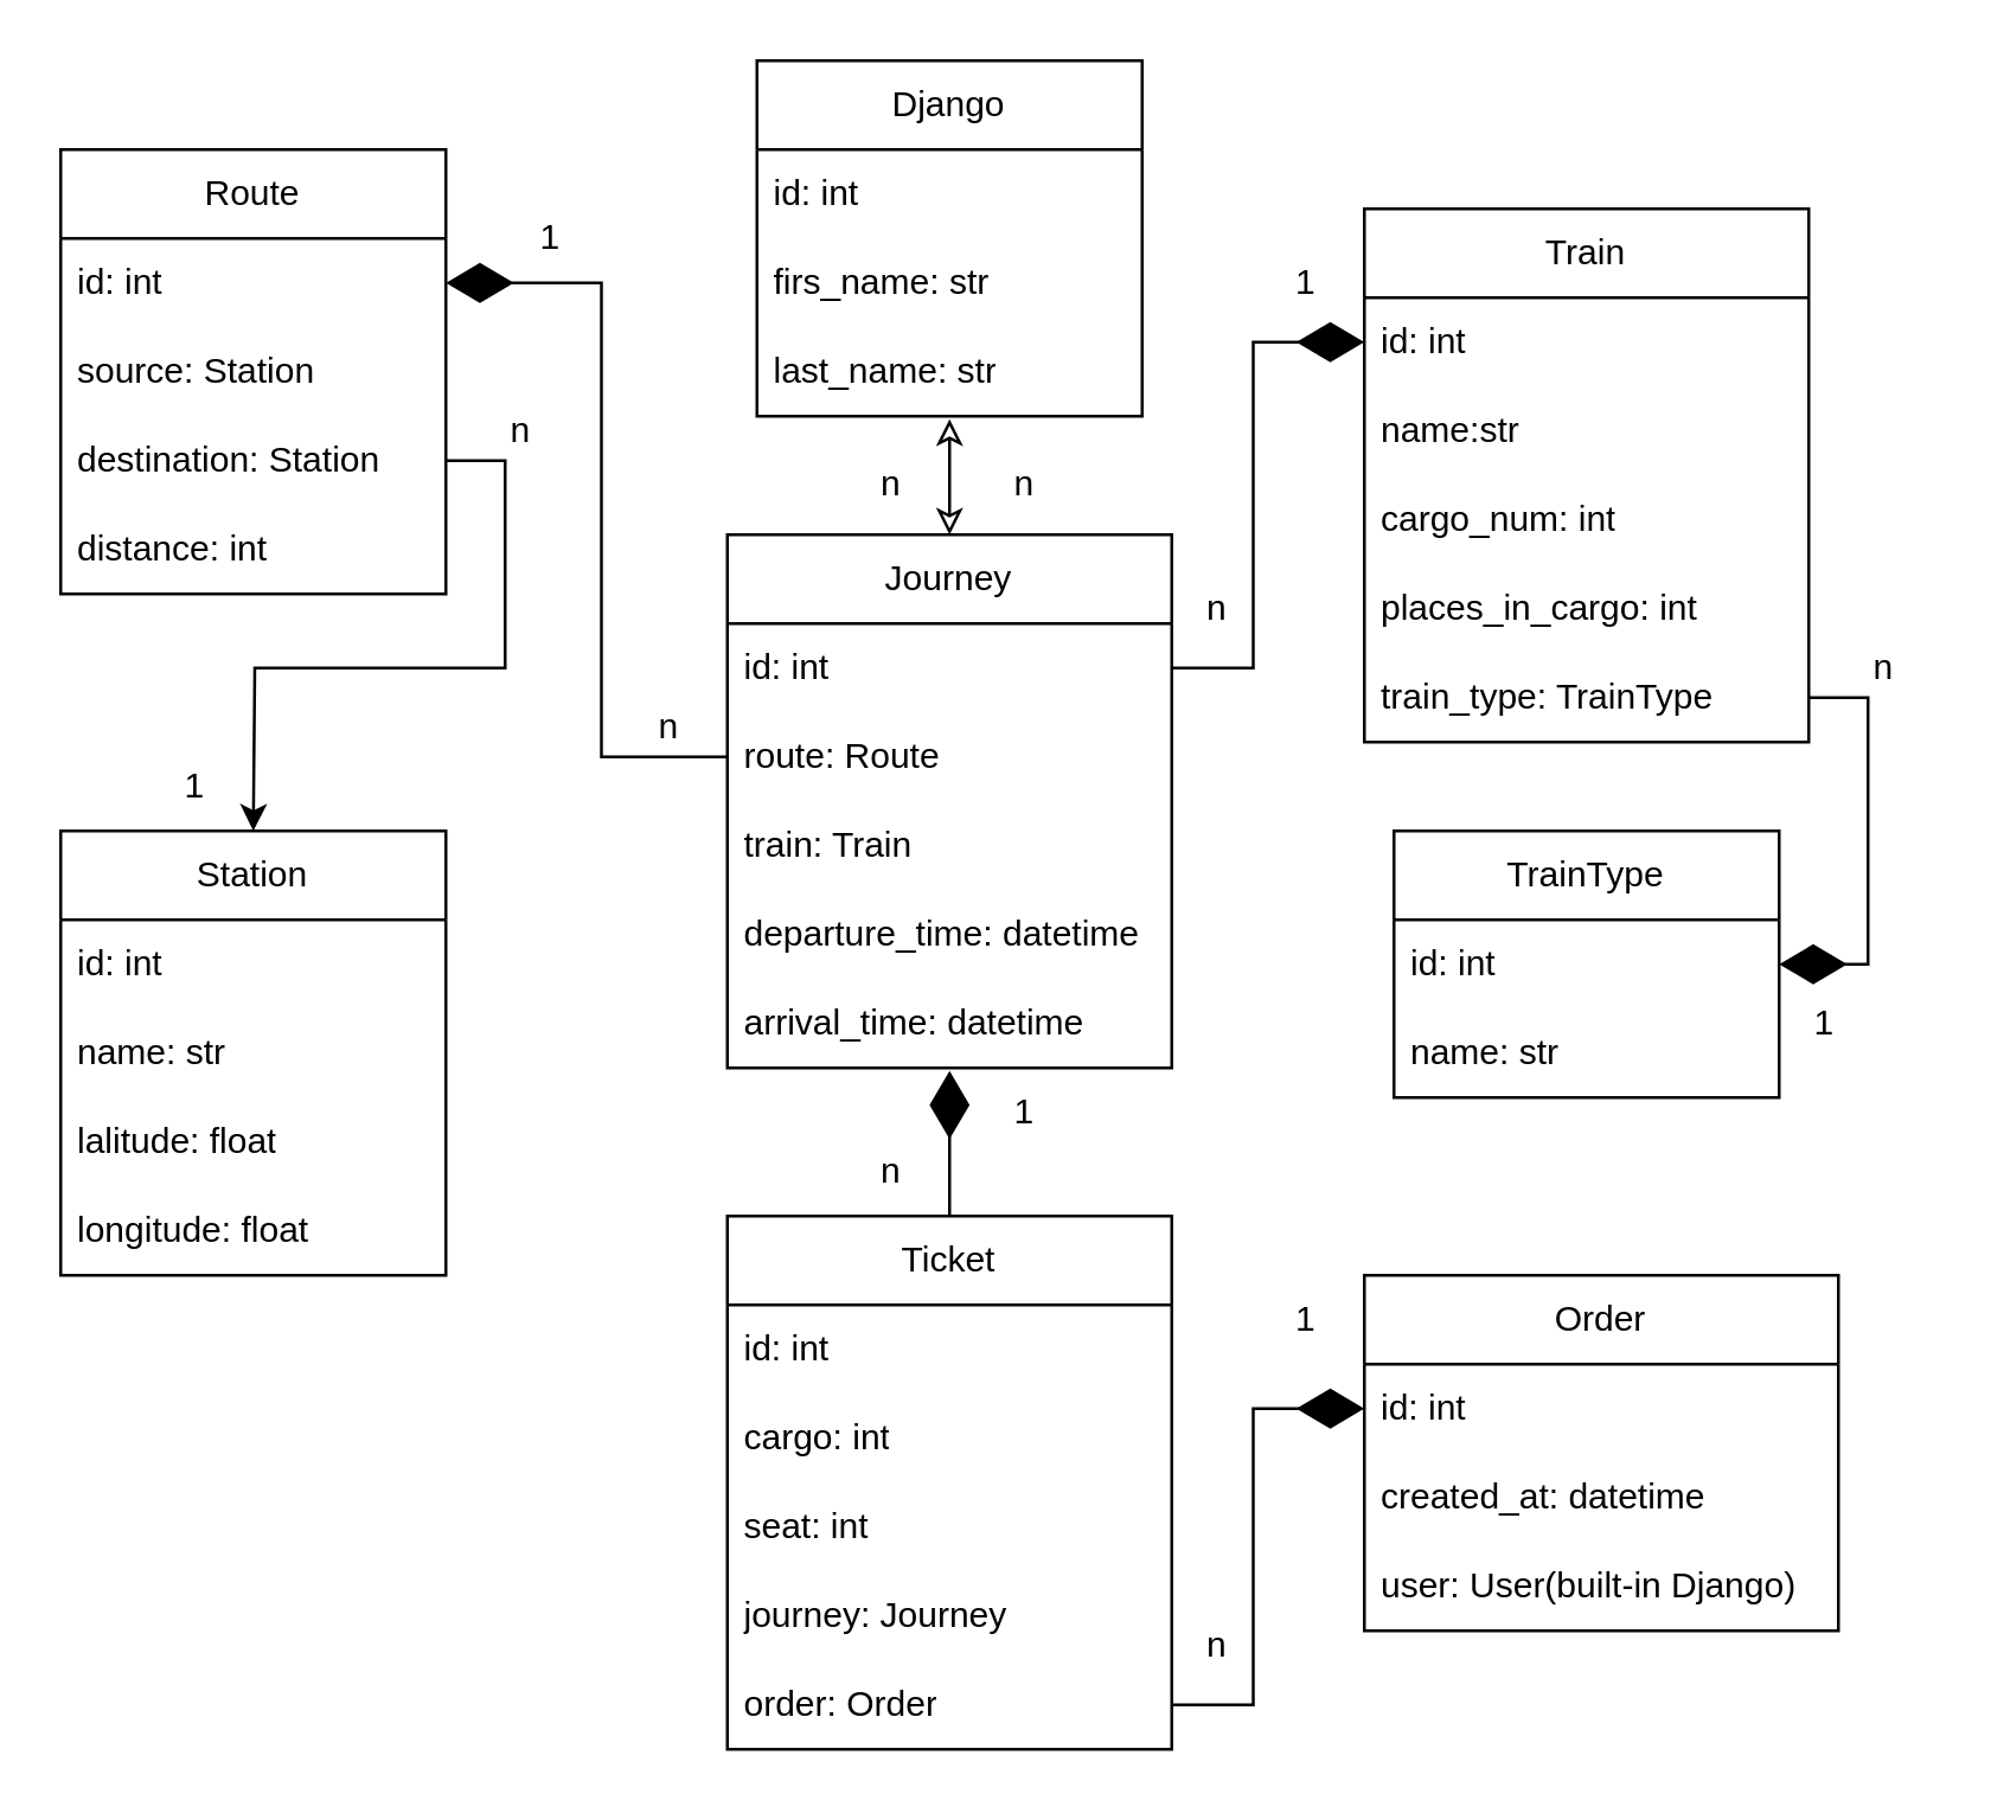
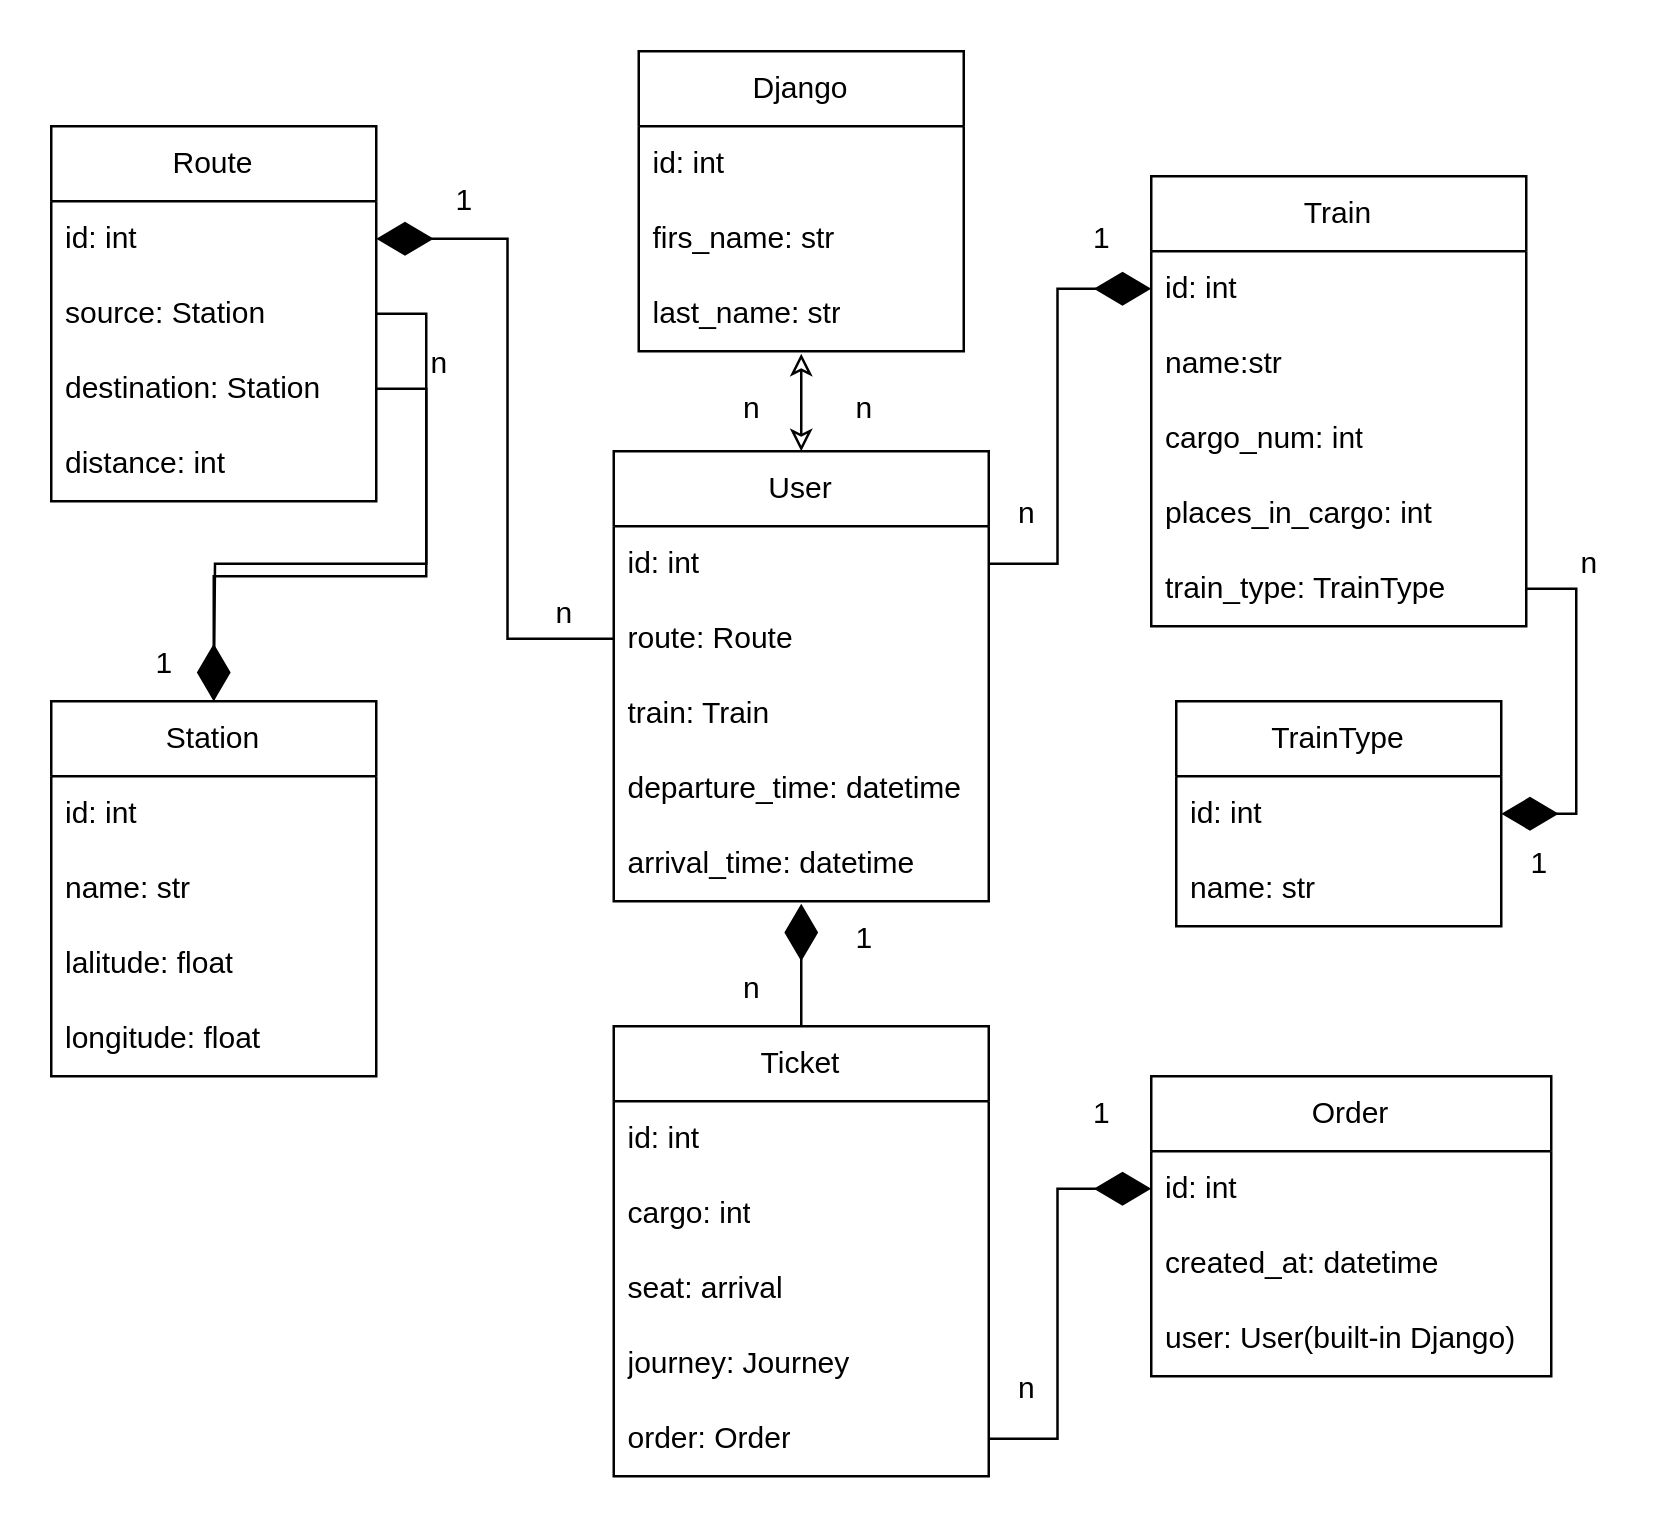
- <mxCell id="6" value="Journey" style="swimlane;fontStyle=0;childLayout=stackLayout;horizontal=1;startSize=30;horizontalStack=0;resizeParent=1;resizeParentMax=0;resizeLast=0;collapsible=1;marginBottom=0;whiteSpace=wrap;html=1;" vertex="1" parent="1"><mxGeometry x="245" y="180" width="150" height="180" as="geometry" /></mxCell>
+ <mxCell id="6" value="User" style="swimlane;fontStyle=0;childLayout=stackLayout;horizontal=1;startSize=30;horizontalStack=0;resizeParent=1;resizeParentMax=0;resizeLast=0;collapsible=1;marginBottom=0;whiteSpace=wrap;html=1;" vertex="1" parent="1"><mxGeometry x="245" y="180" width="150" height="180" as="geometry" /></mxCell>
+ <mxCell id="58" style="edgeStyle=orthogonalEdgeStyle;rounded=0;orthogonalLoop=1;jettySize=auto;html=1;exitX=1;exitY=0.5;exitDx=0;exitDy=0;entryX=0.5;entryY=0;entryDx=0;entryDy=0;endArrow=diamondThin;endFill=1;endSize=20;" edge="1" parent="1" source="51" target="44"><mxGeometry relative="1" as="geometry"><Array as="points"><mxPoint x="170" y="125" /><mxPoint x="170" y="230" /><mxPoint x="85" y="230" /></Array></mxGeometry></mxCell>
- <mxCell id="28" value="seat: int" style="text;strokeColor=none;fillColor=none;align=left;verticalAlign=middle;spacingLeft=4;spacingRight=4;overflow=hidden;points=[[0,0.5],[1,0.5]];portConstraint=eastwest;rotatable=0;whiteSpace=wrap;html=1;" vertex="1" parent="25"><mxGeometry y="90" width="150" height="30" as="geometry" /></mxCell>
+ <mxCell id="28" value="seat: arrival" style="text;strokeColor=none;fillColor=none;align=left;verticalAlign=middle;spacingLeft=4;spacingRight=4;overflow=hidden;points=[[0,0.5],[1,0.5]];portConstraint=eastwest;rotatable=0;whiteSpace=wrap;html=1;" vertex="1" parent="25"><mxGeometry y="90" width="150" height="30" as="geometry" /></mxCell>
